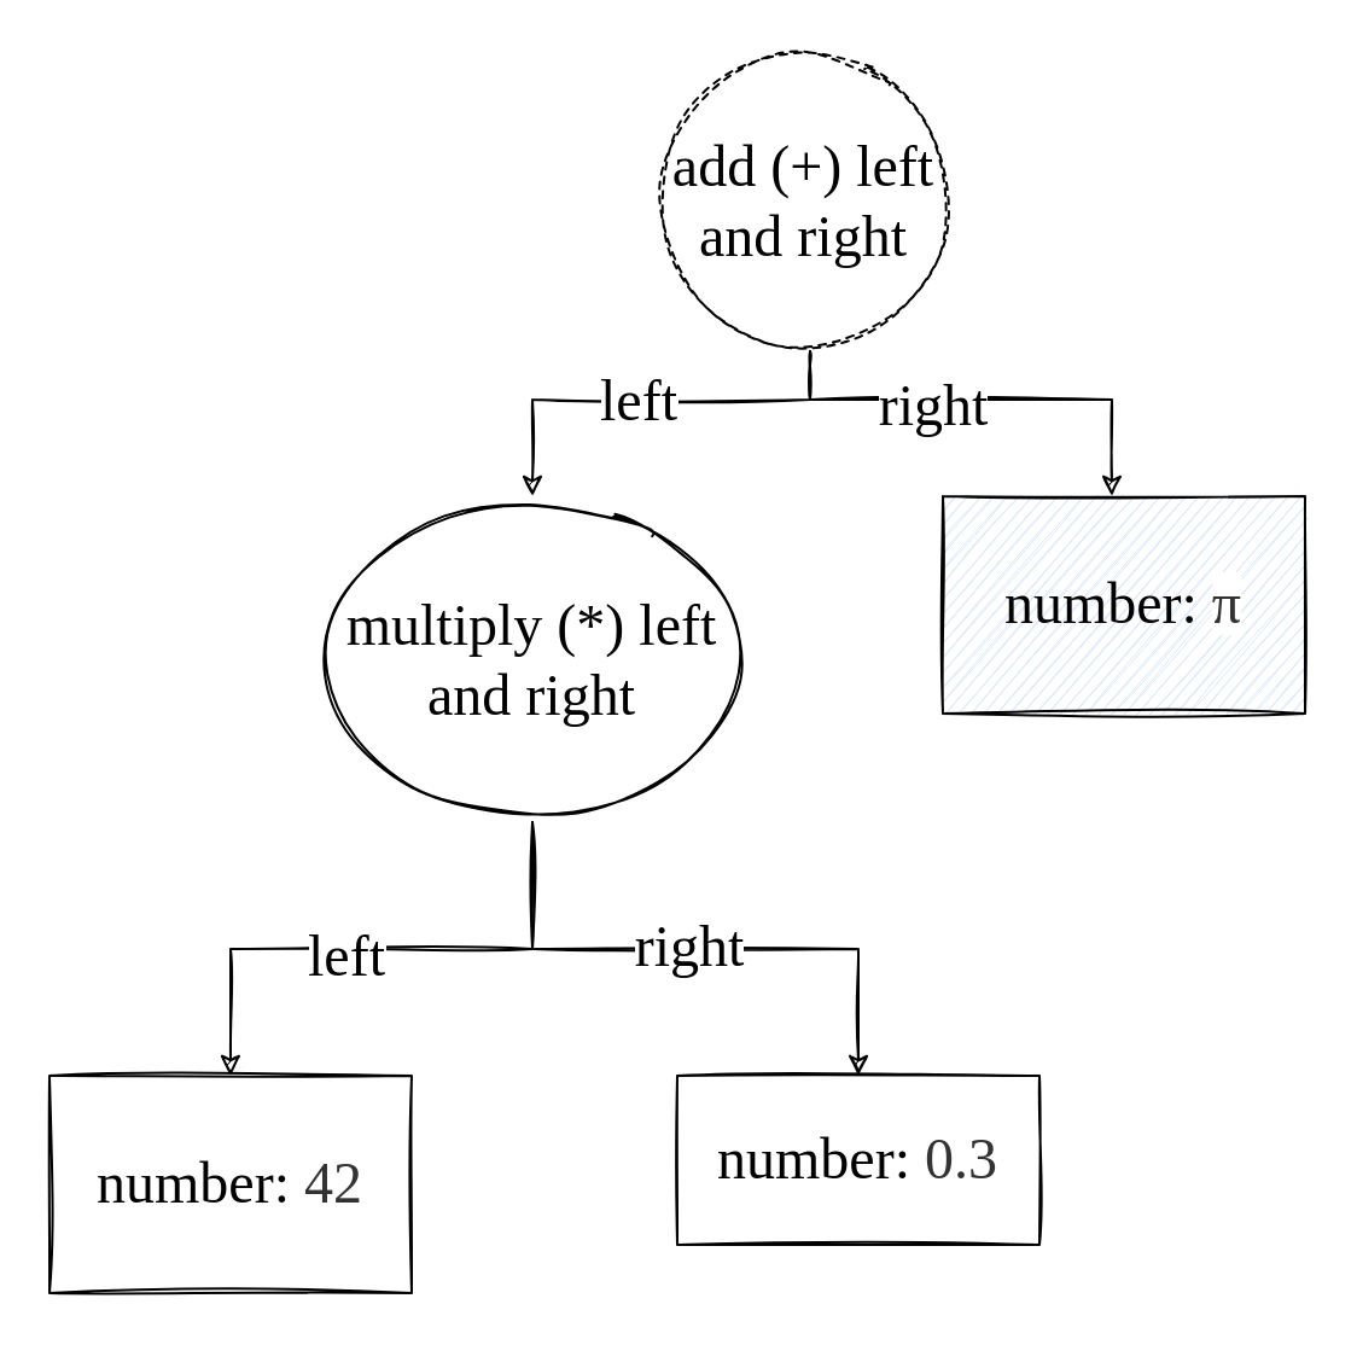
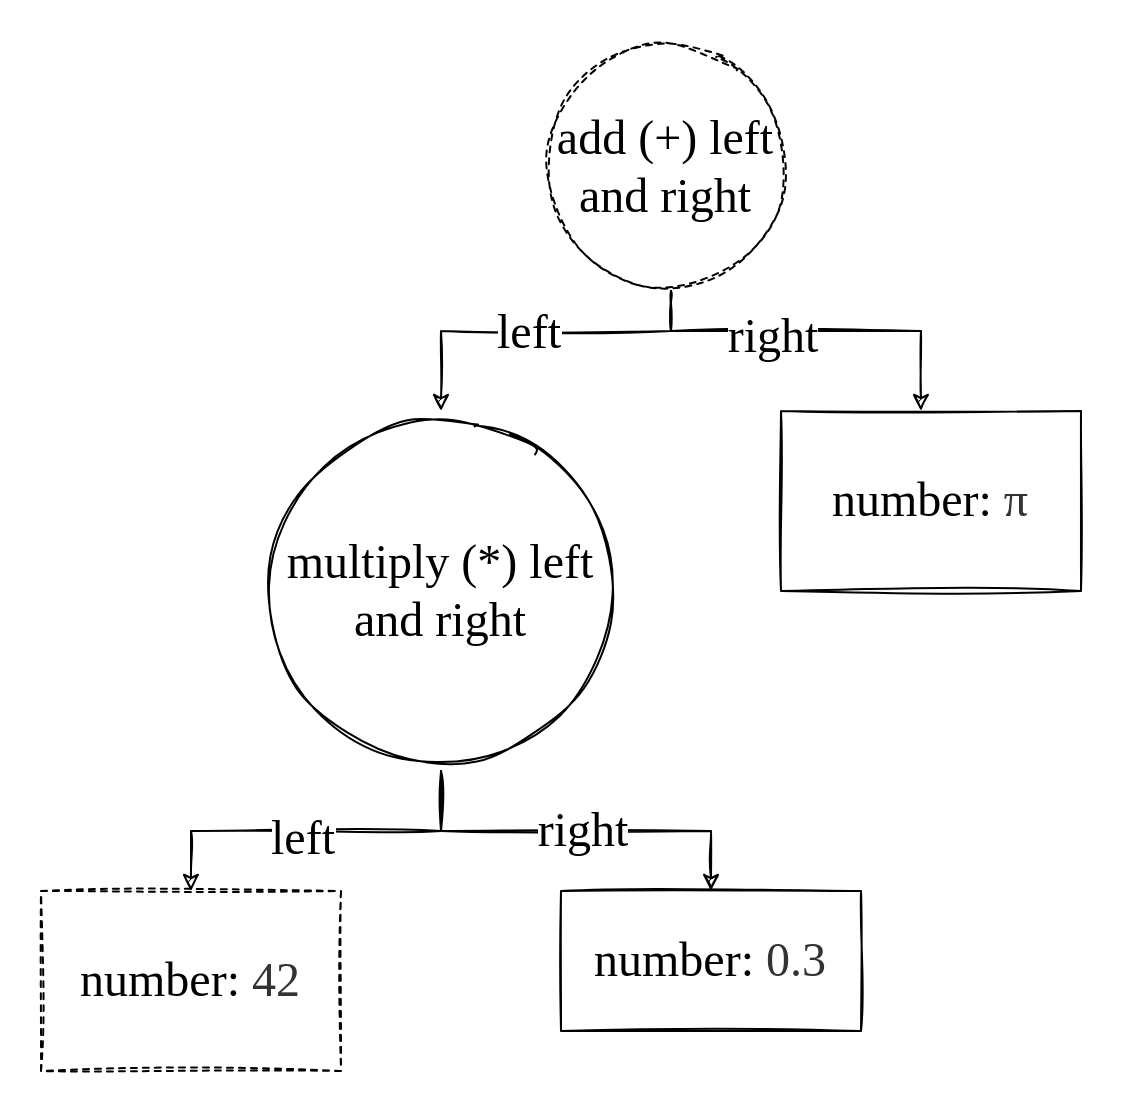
- <mxCell id="12" value="number:&amp;nbsp;&lt;span style=&quot;color: rgb(51 , 51 , 51) ; background-color: rgb(255 , 255 , 255)&quot;&gt;&lt;font style=&quot;font-size: 24px&quot;&gt;π&lt;/font&gt;&lt;/span&gt;" style="rounded=0;whiteSpace=wrap;html=1;sketch=1;fontFamily=Architects Daughter;fontSource=https%3A%2F%2Ffonts.googleapis.com%2Fcss%3Ffamily%3DArchitects%2BDaughter;fontSize=24;fillColor=#dae8fc;" vertex="1" parent="1"><mxGeometry x="390" y="205" width="150" height="90" as="geometry" /></mxCell>
+ <mxCell id="12" value="number:&amp;nbsp;&lt;span style=&quot;color: rgb(51 , 51 , 51) ; background-color: rgb(255 , 255 , 255)&quot;&gt;&lt;font style=&quot;font-size: 24px&quot;&gt;π&lt;/font&gt;&lt;/span&gt;" style="rounded=0;whiteSpace=wrap;html=1;sketch=1;fontFamily=Architects Daughter;fontSource=https%3A%2F%2Ffonts.googleapis.com%2Fcss%3Ffamily%3DArchitects%2BDaughter;fontSize=24;" vertex="1" parent="1"><mxGeometry x="390" y="205" width="150" height="90" as="geometry" /></mxCell>
- <mxCell id="11" value="multiply (*) left and right" style="ellipse;whiteSpace=wrap;html=1;aspect=fixed;sketch=1;fontFamily=Architects Daughter;fontSource=https%3A%2F%2Ffonts.googleapis.com%2Fcss%3Ffamily%3DArchitects%2BDaughter;fontSize=24;" vertex="1" parent="1"><mxGeometry x="130" y="205" width="180" height="135" as="geometry" /></mxCell>
+ <mxCell id="11" value="multiply (*) left and right" style="ellipse;whiteSpace=wrap;html=1;aspect=fixed;sketch=1;fontFamily=Architects Daughter;fontSource=https%3A%2F%2Ffonts.googleapis.com%2Fcss%3Ffamily%3DArchitects%2BDaughter;fontSize=24;" vertex="1" parent="1"><mxGeometry x="130" y="205" width="180" height="180" as="geometry" /></mxCell>
- <mxCell id="13" value="number: &lt;font color=&quot;#333333&quot;&gt;&lt;span style=&quot;background-color: rgb(255 , 255 , 255)&quot;&gt;42&lt;/span&gt;&lt;/font&gt;" style="rounded=0;whiteSpace=wrap;html=1;sketch=1;fontFamily=Architects Daughter;fontSource=https%3A%2F%2Ffonts.googleapis.com%2Fcss%3Ffamily%3DArchitects%2BDaughter;fontSize=24;" vertex="1" parent="1"><mxGeometry x="20" y="445" width="150" height="90" as="geometry" /></mxCell>
+ <mxCell id="13" value="number: &lt;font color=&quot;#333333&quot;&gt;&lt;span style=&quot;background-color: rgb(255 , 255 , 255)&quot;&gt;42&lt;/span&gt;&lt;/font&gt;" style="rounded=0;whiteSpace=wrap;html=1;sketch=1;fontFamily=Architects Daughter;fontSource=https%3A%2F%2Ffonts.googleapis.com%2Fcss%3Ffamily%3DArchitects%2BDaughter;fontSize=24;dashed=1;" vertex="1" parent="1"><mxGeometry x="20" y="445" width="150" height="90" as="geometry" /></mxCell>
